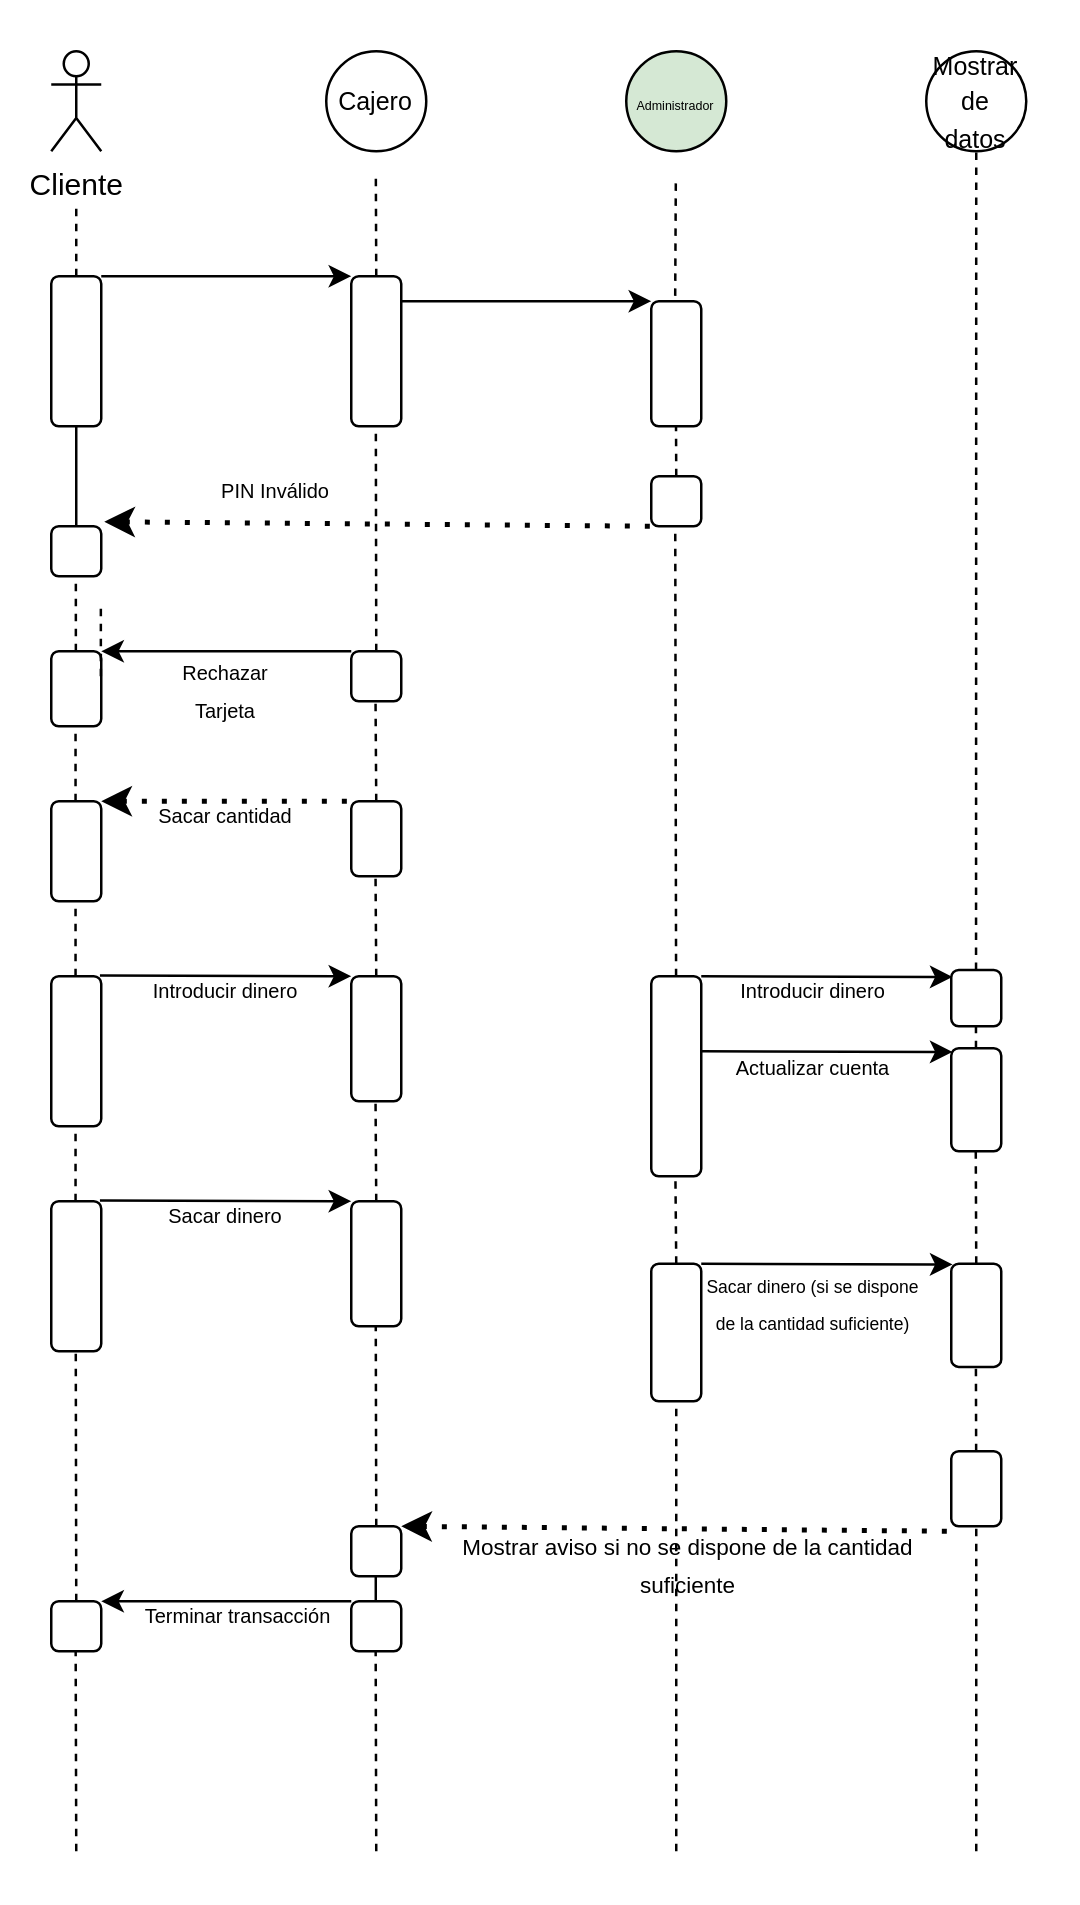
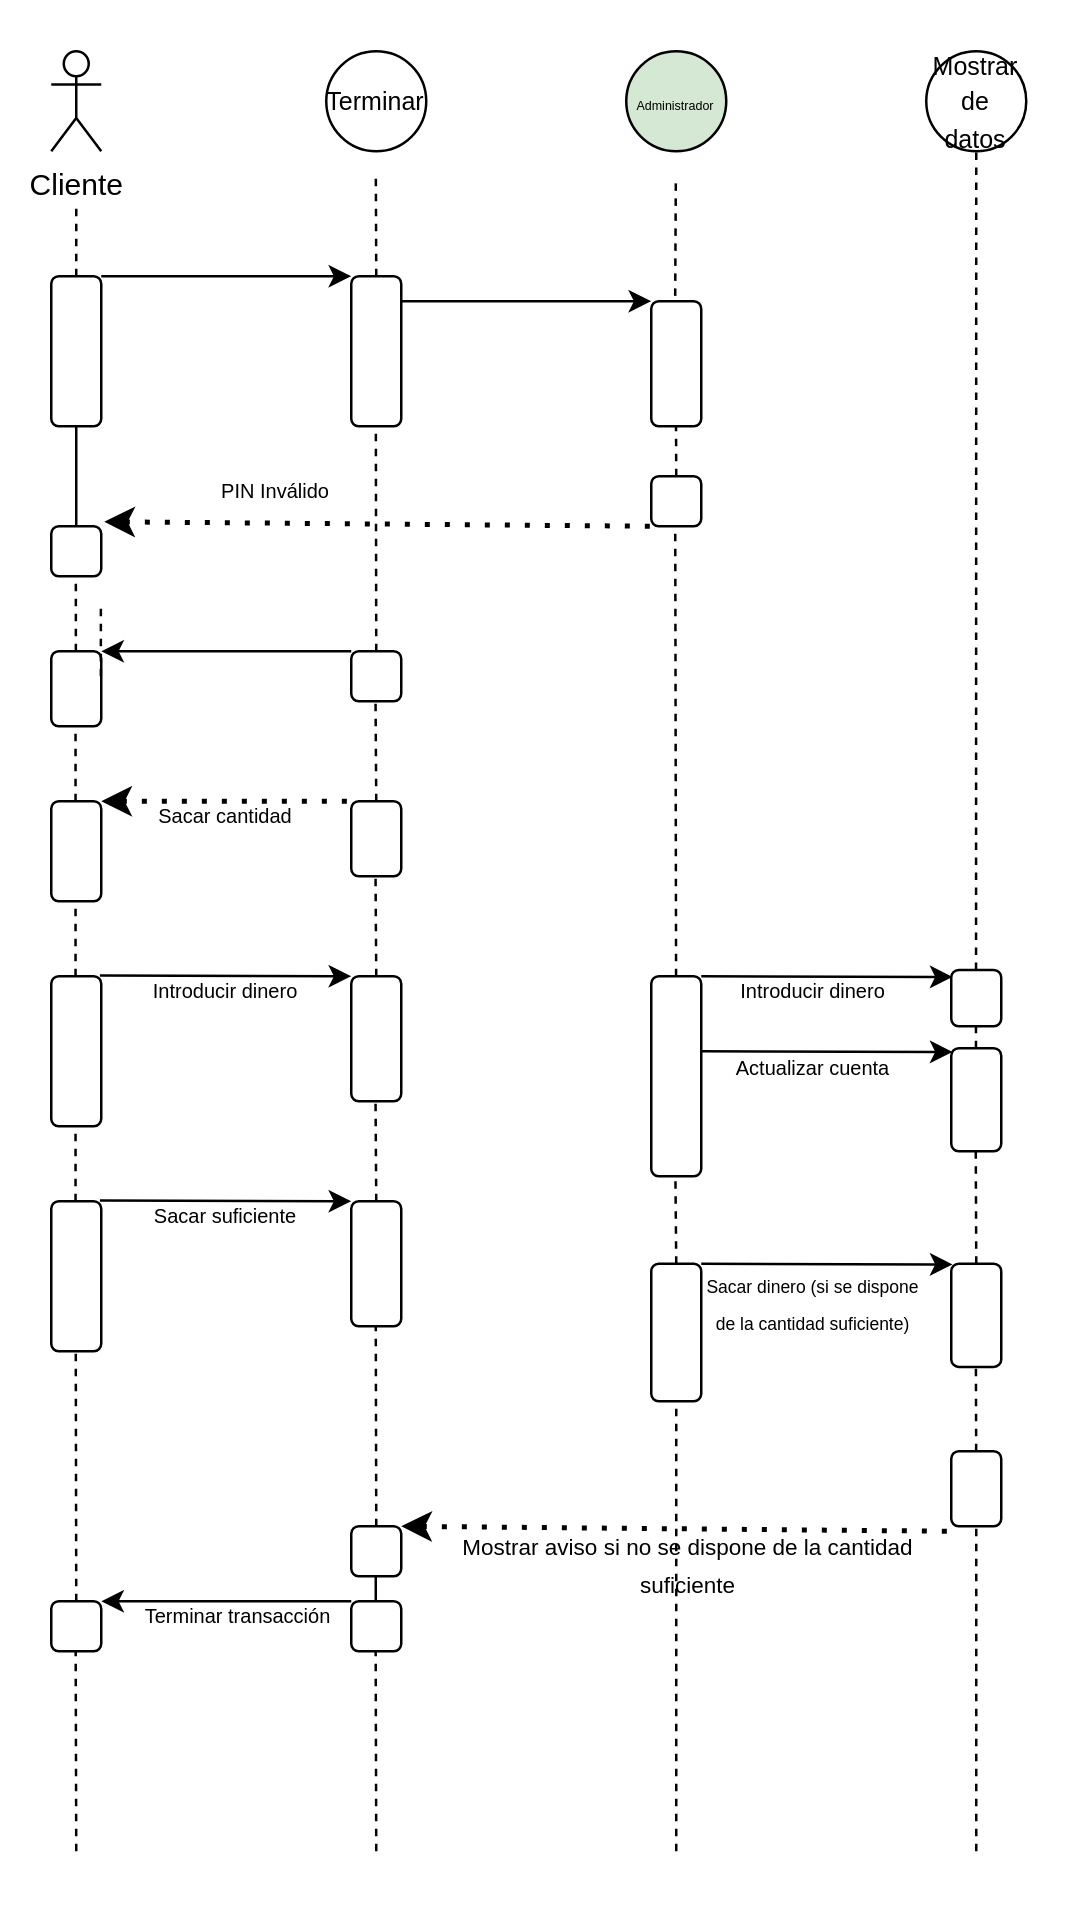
- <mxCell id="9" value="&lt;font style=&quot;font-size: 10px;&quot;&gt;Cajero&lt;/font&gt;" style="ellipse;whiteSpace=wrap;html=1;" vertex="1" parent="1"><mxGeometry x="130" y="20" width="40" height="40" as="geometry" /></mxCell>
+ <mxCell id="9" value="&lt;font style=&quot;font-size: 10px;&quot;&gt;Terminar&lt;/font&gt;" style="ellipse;whiteSpace=wrap;html=1;" vertex="1" parent="1"><mxGeometry x="130" y="20" width="40" height="40" as="geometry" /></mxCell>
- <mxCell id="23" value="&lt;font style=&quot;font-size: 8px;&quot;&gt;Rechazar Tarjeta&lt;br&gt;&lt;/font&gt;" style="text;html=1;align=center;verticalAlign=middle;whiteSpace=wrap;rounded=0;" vertex="1" parent="1"><mxGeometry x="60" y="260" width="60" height="30" as="geometry" /></mxCell>
- <mxCell id="42" value="&lt;font style=&quot;font-size: 8px;&quot;&gt;Sacar dinero&lt;br&gt;&lt;/font&gt;" style="text;html=1;align=center;verticalAlign=middle;whiteSpace=wrap;rounded=0;" vertex="1" parent="1"><mxGeometry x="45" y="470" width="90" height="30" as="geometry" /></mxCell>
+ <mxCell id="42" value="&lt;font style=&quot;font-size: 8px;&quot;&gt;Sacar suficiente&lt;br&gt;&lt;/font&gt;" style="text;html=1;align=center;verticalAlign=middle;whiteSpace=wrap;rounded=0;" vertex="1" parent="1"><mxGeometry x="45" y="470" width="90" height="30" as="geometry" /></mxCell>
